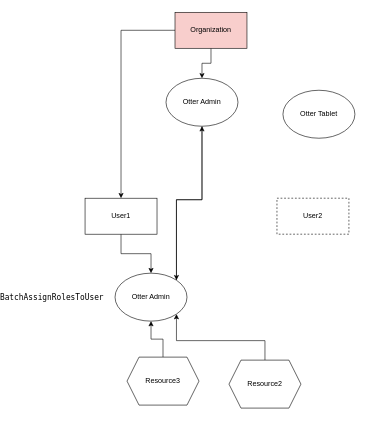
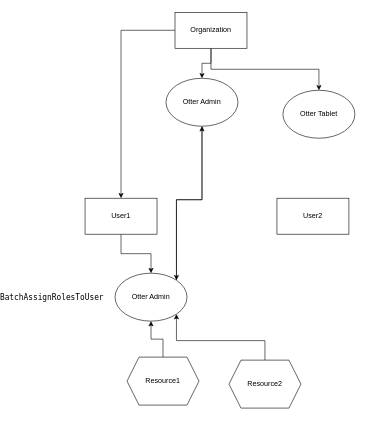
- <mxCell id="5" value="Organization" style="rounded=0;whiteSpace=wrap;html=1;fillColor=#f8cecc;" vertex="1" parent="1"><mxGeometry x="270" y="20" width="120" height="60" as="geometry" /></mxCell>
+ <mxCell id="5" value="Organization" style="rounded=0;whiteSpace=wrap;html=1;" vertex="1" parent="1"><mxGeometry x="270" y="20" width="120" height="60" as="geometry" /></mxCell>
+ <mxCell id="3" style="edgeStyle=orthogonalEdgeStyle;rounded=0;orthogonalLoop=1;jettySize=auto;html=1;exitX=0.5;exitY=1;exitDx=0;exitDy=0;" edge="1" parent="1" source="5" target="8"><mxGeometry relative="1" as="geometry" /></mxCell>
- <mxCell id="15" value="User2" style="rounded=0;whiteSpace=wrap;html=1;dashed=1;" vertex="1" parent="1"><mxGeometry x="440" y="330" width="120" height="60" as="geometry" /></mxCell>
+ <mxCell id="15" value="User2" style="rounded=0;whiteSpace=wrap;html=1;" vertex="1" parent="1"><mxGeometry x="440" y="330" width="120" height="60" as="geometry" /></mxCell>
- <mxCell id="17" value="Resource3" style="shape=hexagon;perimeter=hexagonPerimeter2;whiteSpace=wrap;html=1;fixedSize=1;" vertex="1" parent="1"><mxGeometry x="190" y="595" width="120" height="80" as="geometry" /></mxCell>
+ <mxCell id="17" value="Resource1" style="shape=hexagon;perimeter=hexagonPerimeter2;whiteSpace=wrap;html=1;fixedSize=1;" vertex="1" parent="1"><mxGeometry x="190" y="595" width="120" height="80" as="geometry" /></mxCell>
